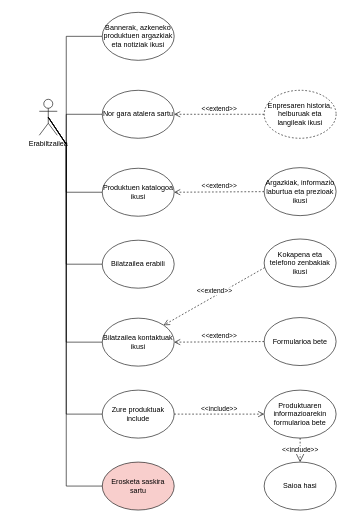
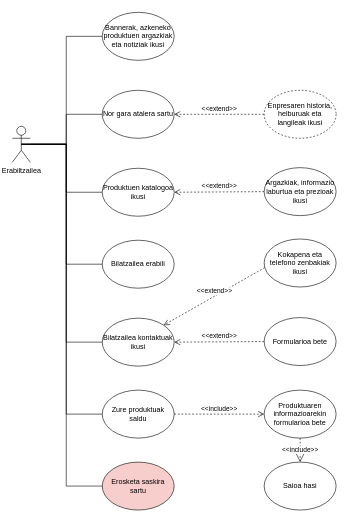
- <mxCell id="2" value="Erabiltzailea&lt;div&gt;&lt;br&gt;&lt;/div&gt;" style="shape=umlActor;verticalLabelPosition=bottom;verticalAlign=top;html=1;outlineConnect=0;" parent="1" vertex="1"><mxGeometry x="65" y="165" width="30" height="60" as="geometry" /></mxCell>
+ <mxCell id="2" value="Erabiltzailea&lt;div&gt;&lt;br&gt;&lt;/div&gt;" style="shape=umlActor;verticalLabelPosition=bottom;verticalAlign=top;html=1;outlineConnect=0;" parent="1" vertex="1"><mxGeometry x="20" y="210" width="30" height="60" as="geometry" /></mxCell>
- <mxCell id="7" value="Zure produktuak include" style="ellipse;whiteSpace=wrap;html=1;" parent="1" vertex="1"><mxGeometry x="170" y="650" width="120" height="80" as="geometry" /></mxCell>
+ <mxCell id="7" value="Zure produktuak saldu" style="ellipse;whiteSpace=wrap;html=1;" parent="1" vertex="1"><mxGeometry x="170" y="650" width="120" height="80" as="geometry" /></mxCell>
